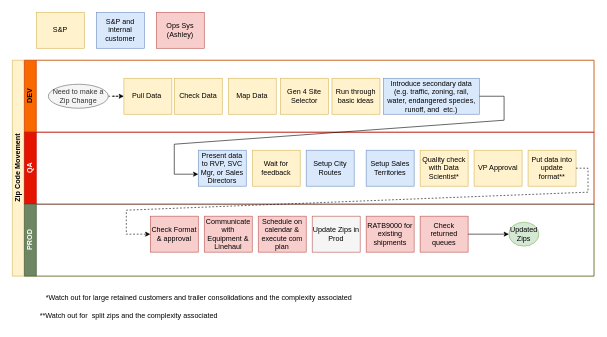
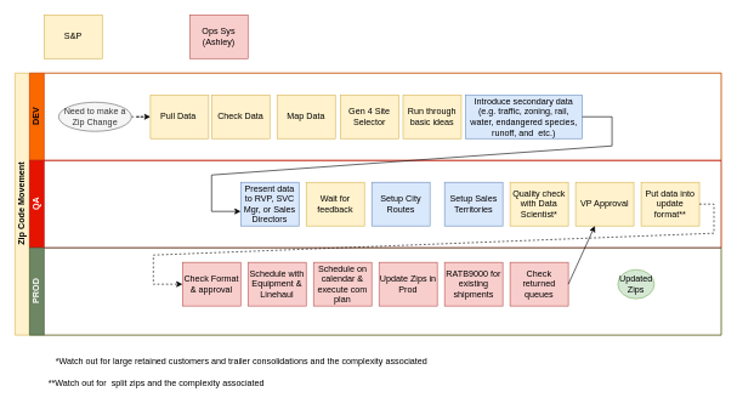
- <mxCell id="32" value="S&amp;amp;P and internal customer" style="rounded=0;whiteSpace=wrap;html=1;fontFamily=Helvetica;fontSize=12;align=center;fillColor=#dae8fc;strokeColor=#6c8ebf;" vertex="1" parent="1"><mxGeometry x="160" y="20" width="80" height="60" as="geometry" /></mxCell>
- <mxCell id="23" value="Communicate with Equipment &amp;amp; Linehaul" style="rounded=0;whiteSpace=wrap;html=1;fontFamily=Helvetica;fontSize=12;align=center;fillColor=#f8cecc;strokeColor=#b85450;" vertex="1" parent="20"><mxGeometry x="300" y="20" width="80" height="60" as="geometry" /></mxCell>
+ <mxCell id="23" value="Schedule with Equipment &amp;amp; Linehaul" style="rounded=0;whiteSpace=wrap;html=1;fontFamily=Helvetica;fontSize=12;align=center;fillColor=#f8cecc;strokeColor=#b85450;" vertex="1" parent="20"><mxGeometry x="300" y="20" width="80" height="60" as="geometry" /></mxCell>
- <mxCell id="25" value="Update Zips in Prod" style="rounded=0;whiteSpace=wrap;html=1;fontFamily=Helvetica;fontSize=12;align=center;fillColor=#f5f5f5;strokeColor=#b85450;" vertex="1" parent="20"><mxGeometry x="480" y="20" width="80" height="60" as="geometry" /></mxCell>
+ <mxCell id="25" value="Update Zips in Prod" style="rounded=0;whiteSpace=wrap;html=1;fontFamily=Helvetica;fontSize=12;align=center;fillColor=#f8cecc;strokeColor=#b85450;" vertex="1" parent="20"><mxGeometry x="480" y="20" width="80" height="60" as="geometry" /></mxCell>
- <mxCell id="28" value="" style="endArrow=classic;html=1;rounded=0;exitX=1;exitY=0.5;exitDx=0;exitDy=0;entryX=0;entryY=0.5;entryDx=0;entryDy=0;" edge="1" parent="20" source="27" target="22"><mxGeometry width="50" height="50" relative="1" as="geometry"><mxPoint x="240" y="20" as="sourcePoint" /><mxPoint x="290" y="-30" as="targetPoint" /></mxGeometry></mxCell>
+ <mxCell id="28" value="" style="endArrow=classic;html=1;rounded=0;exitX=1;exitY=0.5;exitDx=0;exitDy=0;" edge="1" parent="20" source="27" target="18"><mxGeometry width="50" height="50" relative="1" as="geometry"><mxPoint x="240" y="20" as="sourcePoint" /><mxPoint x="290" y="-30" as="targetPoint" /></mxGeometry></mxCell>
